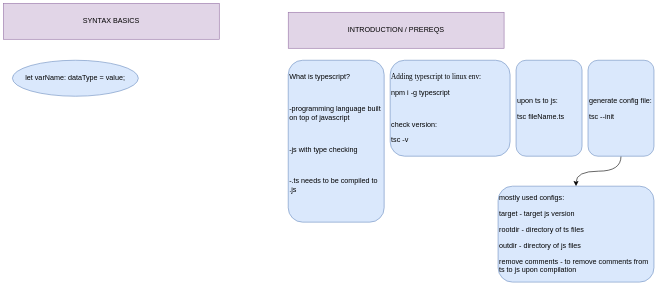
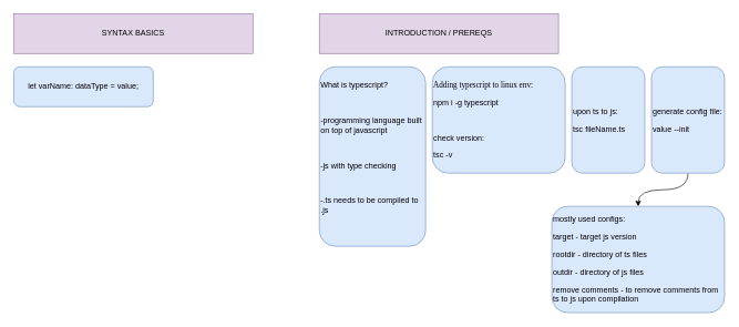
- <mxCell id="3" value="SYNTAX BASICS" style="rounded=0;whiteSpace=wrap;html=1;fillColor=#e1d5e7;strokeColor=#9673a6;" vertex="1" parent="1"><mxGeometry x="5" y="5" width="360" height="60" as="geometry" /></mxCell>
+ <mxCell id="3" value="SYNTAX BASICS" style="rounded=0;whiteSpace=wrap;html=1;fillColor=#e1d5e7;strokeColor=#9673a6;" vertex="1" parent="1"><mxGeometry x="20" y="20" width="360" height="60" as="geometry" /></mxCell>
- <mxCell id="4" value="let varName: dataType = value;" style="ellipse;whiteSpace=wrap;html=1;fillColor=#dae8fc;strokeColor=#6c8ebf;" vertex="1" parent="1"><mxGeometry x="20" y="100" width="210" height="60" as="geometry" /></mxCell>
+ <mxCell id="4" value="let varName: dataType = value;" style="rounded=1;whiteSpace=wrap;html=1;fillColor=#dae8fc;strokeColor=#6c8ebf;" vertex="1" parent="1"><mxGeometry x="20" y="100" width="210" height="60" as="geometry" /></mxCell>
- <mxCell id="8" value="&lt;p style=&quot;border-color: var(--border-color); line-height: 14.4px;&quot;&gt;generate config file:&lt;/p&gt;&lt;p style=&quot;border-color: var(--border-color); line-height: 14.4px;&quot;&gt;tsc --init&lt;/p&gt;" style="rounded=1;whiteSpace=wrap;html=1;align=left;fillColor=#dae8fc;strokeColor=#6c8ebf;glass=0;shadow=0;" vertex="1" parent="1"><mxGeometry x="980" y="100" width="110" height="160" as="geometry" /></mxCell>
+ <mxCell id="8" value="&lt;p style=&quot;border-color: var(--border-color); line-height: 14.4px;&quot;&gt;generate config file:&lt;/p&gt;&lt;p style=&quot;border-color: var(--border-color); line-height: 14.4px;&quot;&gt;value --init&lt;/p&gt;" style="rounded=1;whiteSpace=wrap;html=1;align=left;fillColor=#dae8fc;strokeColor=#6c8ebf;glass=0;shadow=0;" vertex="1" parent="1"><mxGeometry x="980" y="100" width="110" height="160" as="geometry" /></mxCell>
